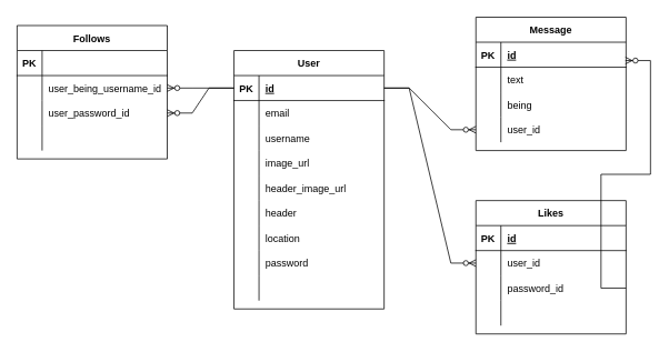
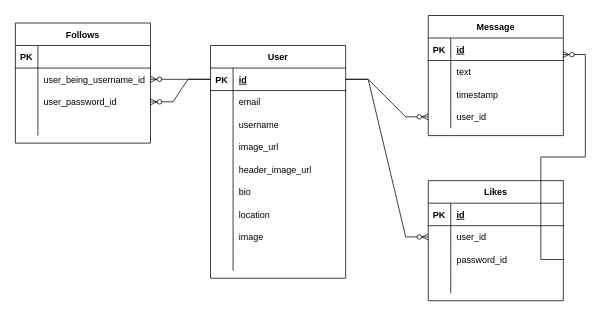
- <mxCell id="65" value="being" style="shape=partialRectangle;connectable=0;fillColor=none;top=0;left=0;bottom=0;right=0;align=left;spacingLeft=6;overflow=hidden;" vertex="1" parent="63"><mxGeometry x="30" width="150" height="30" as="geometry"><mxRectangle width="150" height="30" as="alternateBounds" /></mxGeometry></mxCell>
+ <mxCell id="65" value="timestamp" style="shape=partialRectangle;connectable=0;fillColor=none;top=0;left=0;bottom=0;right=0;align=left;spacingLeft=6;overflow=hidden;" vertex="1" parent="63"><mxGeometry x="30" width="150" height="30" as="geometry"><mxRectangle width="150" height="30" as="alternateBounds" /></mxGeometry></mxCell>
- <mxCell id="46" value="header" style="shape=partialRectangle;connectable=0;fillColor=none;top=0;left=0;bottom=0;right=0;align=left;spacingLeft=6;overflow=hidden;" vertex="1" parent="44"><mxGeometry x="30" width="150" height="30" as="geometry"><mxRectangle width="150" height="30" as="alternateBounds" /></mxGeometry></mxCell>
+ <mxCell id="46" value="bio" style="shape=partialRectangle;connectable=0;fillColor=none;top=0;left=0;bottom=0;right=0;align=left;spacingLeft=6;overflow=hidden;" vertex="1" parent="44"><mxGeometry x="30" width="150" height="30" as="geometry"><mxRectangle width="150" height="30" as="alternateBounds" /></mxGeometry></mxCell>
- <mxCell id="52" value="password" style="shape=partialRectangle;connectable=0;fillColor=none;top=0;left=0;bottom=0;right=0;align=left;spacingLeft=6;overflow=hidden;" vertex="1" parent="50"><mxGeometry x="30" width="150" height="30" as="geometry"><mxRectangle width="150" height="30" as="alternateBounds" /></mxGeometry></mxCell>
+ <mxCell id="52" value="image" style="shape=partialRectangle;connectable=0;fillColor=none;top=0;left=0;bottom=0;right=0;align=left;spacingLeft=6;overflow=hidden;" vertex="1" parent="50"><mxGeometry x="30" width="150" height="30" as="geometry"><mxRectangle width="150" height="30" as="alternateBounds" /></mxGeometry></mxCell>
